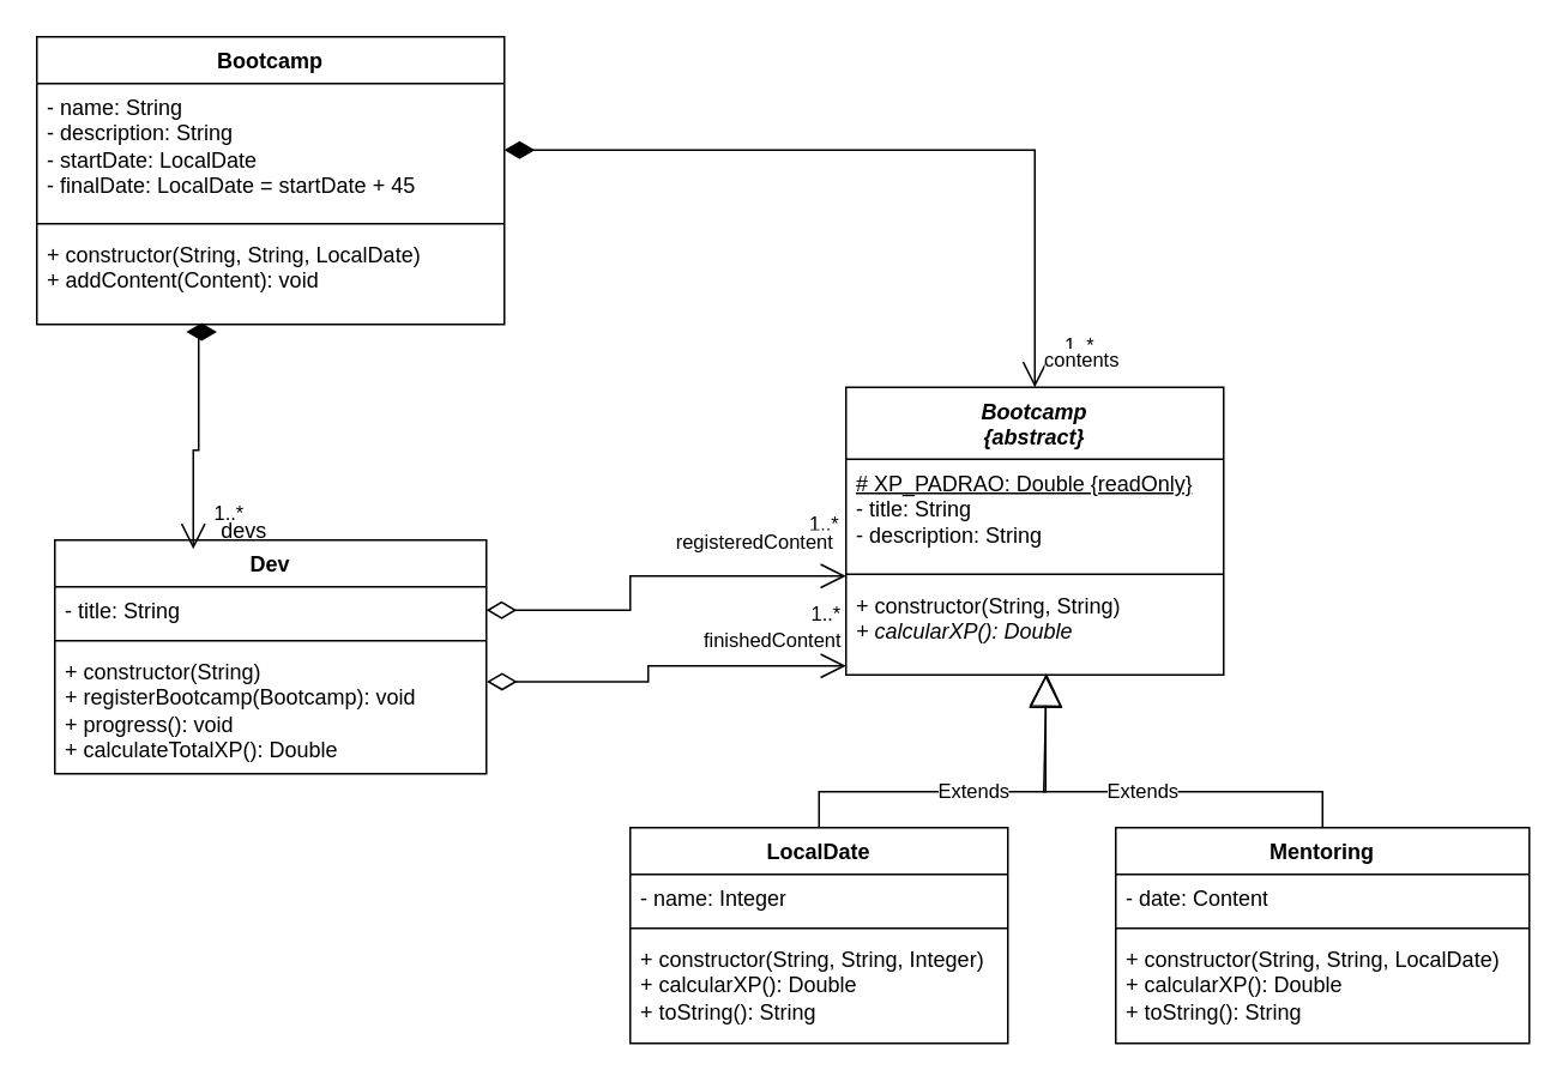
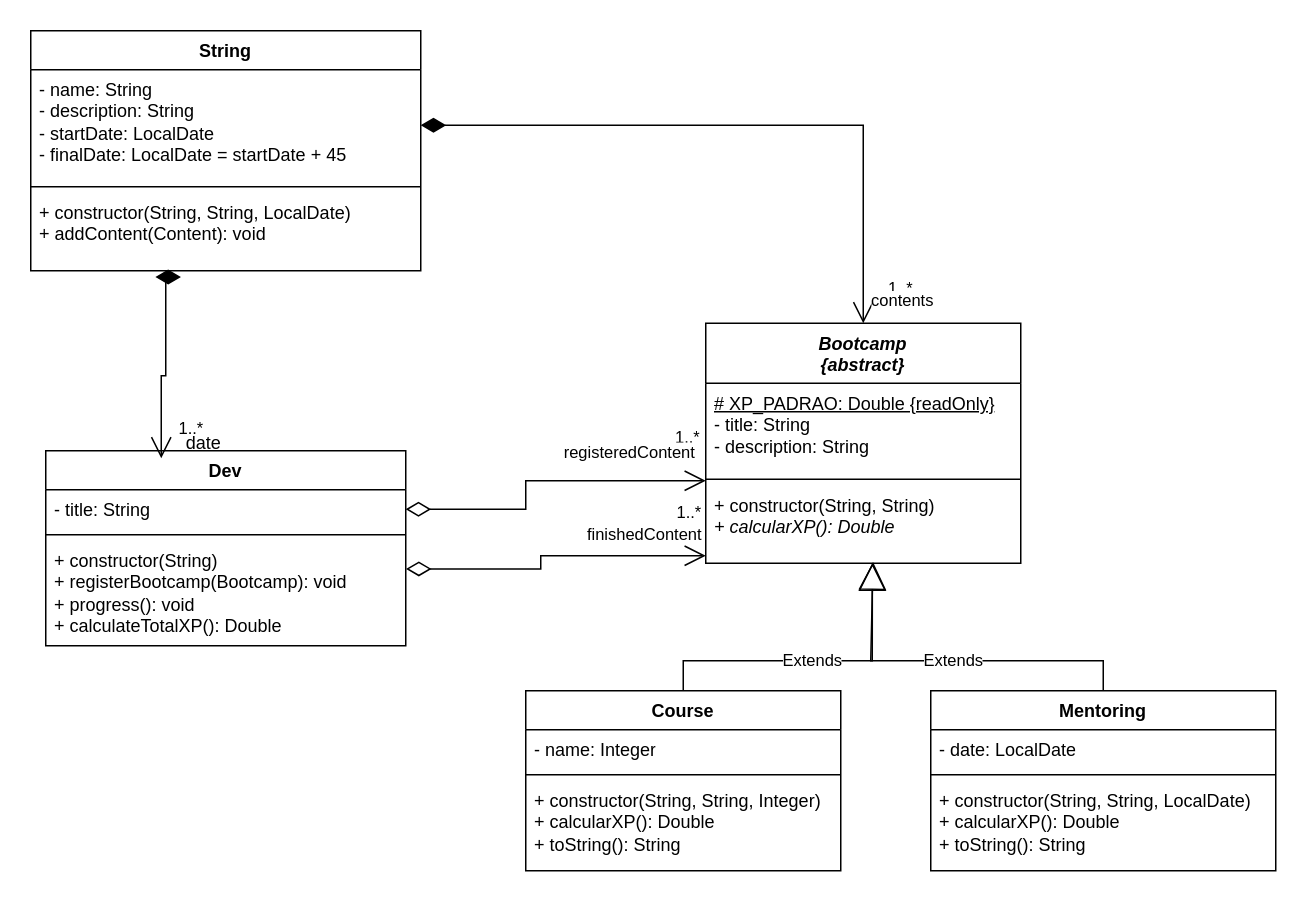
- <mxCell id="16" value="Bootcamp" style="swimlane;fontStyle=1;align=center;verticalAlign=top;childLayout=stackLayout;horizontal=1;startSize=26;horizontalStack=0;resizeParent=1;resizeParentMax=0;resizeLast=0;collapsible=1;marginBottom=0;whiteSpace=wrap;html=1;" parent="1" vertex="1"><mxGeometry x="20" y="20" width="260" height="160" as="geometry" /></mxCell>
+ <mxCell id="16" value="String" style="swimlane;fontStyle=1;align=center;verticalAlign=top;childLayout=stackLayout;horizontal=1;startSize=26;horizontalStack=0;resizeParent=1;resizeParentMax=0;resizeLast=0;collapsible=1;marginBottom=0;whiteSpace=wrap;html=1;" parent="1" vertex="1"><mxGeometry x="20" y="20" width="260" height="160" as="geometry" /></mxCell>
- <mxCell id="27" value="devs" style="text;html=1;align=center;verticalAlign=middle;resizable=0;points=[];autosize=1;strokeColor=none;fillColor=none;" parent="1" vertex="1"><mxGeometry x="110" y="280" width="50" height="30" as="geometry" /></mxCell>
+ <mxCell id="27" value="date" style="text;html=1;align=center;verticalAlign=middle;resizable=0;points=[];autosize=1;strokeColor=none;fillColor=none;" parent="1" vertex="1"><mxGeometry x="110" y="280" width="50" height="30" as="geometry" /></mxCell>
- <mxCell id="6" value="LocalDate" style="swimlane;fontStyle=1;align=center;verticalAlign=top;childLayout=stackLayout;horizontal=1;startSize=26;horizontalStack=0;resizeParent=1;resizeParentMax=0;resizeLast=0;collapsible=1;marginBottom=0;whiteSpace=wrap;html=1;" parent="1" vertex="1"><mxGeometry x="350" y="460" width="210" height="120" as="geometry" /></mxCell>
+ <mxCell id="6" value="Course" style="swimlane;fontStyle=1;align=center;verticalAlign=top;childLayout=stackLayout;horizontal=1;startSize=26;horizontalStack=0;resizeParent=1;resizeParentMax=0;resizeLast=0;collapsible=1;marginBottom=0;whiteSpace=wrap;html=1;" parent="1" vertex="1"><mxGeometry x="350" y="460" width="210" height="120" as="geometry" /></mxCell>
- <mxCell id="11" value="- date: Content" style="text;strokeColor=none;fillColor=none;align=left;verticalAlign=top;spacingLeft=4;spacingRight=4;overflow=hidden;rotatable=0;points=[[0,0.5],[1,0.5]];portConstraint=eastwest;whiteSpace=wrap;html=1;" parent="10" vertex="1"><mxGeometry y="26" width="230" height="26" as="geometry" /></mxCell>
+ <mxCell id="11" value="- date: LocalDate" style="text;strokeColor=none;fillColor=none;align=left;verticalAlign=top;spacingLeft=4;spacingRight=4;overflow=hidden;rotatable=0;points=[[0,0.5],[1,0.5]];portConstraint=eastwest;whiteSpace=wrap;html=1;" parent="10" vertex="1"><mxGeometry y="26" width="230" height="26" as="geometry" /></mxCell>
